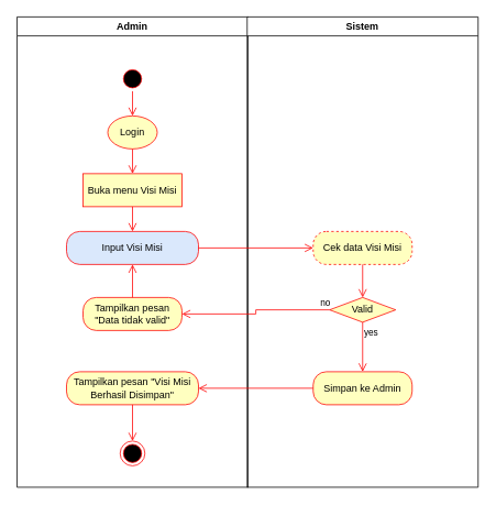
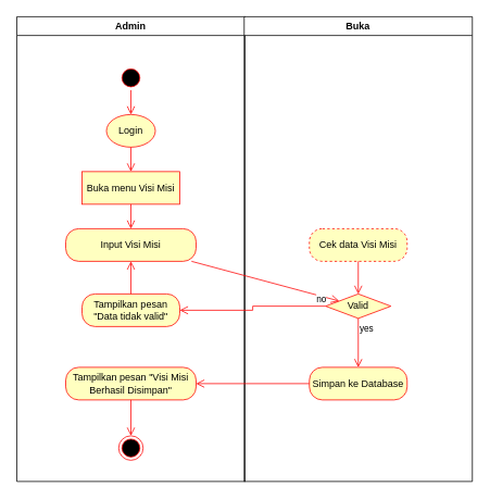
- <mxCell id="15" value="Sistem" style="swimlane;whiteSpace=wrap" parent="1" vertex="1"><mxGeometry x="299" y="20" width="280" height="570" as="geometry" /></mxCell>
+ <mxCell id="15" value="Buka" style="swimlane;whiteSpace=wrap" parent="1" vertex="1"><mxGeometry x="299" y="20" width="280" height="570" as="geometry" /></mxCell>
- <mxCell id="9" value="Input Visi Misi" style="rounded=1;whiteSpace=wrap;html=1;arcSize=40;fontColor=#000000;fillColor=#dae8fc;strokeColor=#ff0000;" parent="2" vertex="1"><mxGeometry x="60" y="260" width="160" height="40" as="geometry" /></mxCell>
+ <mxCell id="9" value="Input Visi Misi" style="rounded=1;whiteSpace=wrap;html=1;arcSize=40;fontColor=#000000;fillColor=#ffffc0;strokeColor=#ff0000;" parent="2" vertex="1"><mxGeometry x="60" y="260" width="160" height="40" as="geometry" /></mxCell>
- <mxCell id="21" value="" style="html=1;verticalAlign=bottom;endArrow=open;endSize=8;strokeColor=#ff0000;rounded=0;entryX=0;entryY=0.5;entryDx=0;entryDy=0;" parent="1" source="9" target="16" edge="1"><mxGeometry relative="1" as="geometry"><mxPoint x="156" y="480" as="targetPoint" /></mxGeometry></mxCell>
+ <mxCell id="21" value="" style="html=1;verticalAlign=bottom;endArrow=open;endSize=8;strokeColor=#ff0000;rounded=0;" parent="1" source="9" target="18" edge="1"><mxGeometry relative="1" as="geometry"><mxPoint x="156" y="480" as="targetPoint" /></mxGeometry></mxCell>
- <mxCell id="20" value="Simpan ke Admin" style="rounded=1;whiteSpace=wrap;html=1;arcSize=40;fontColor=#000000;fillColor=#ffffc0;strokeColor=#ff0000;" parent="15" vertex="1"><mxGeometry x="80" y="430" width="120" height="40" as="geometry" /></mxCell>
+ <mxCell id="20" value="Simpan ke Database" style="rounded=1;whiteSpace=wrap;html=1;arcSize=40;fontColor=#000000;fillColor=#ffffc0;strokeColor=#ff0000;" parent="15" vertex="1"><mxGeometry x="80" y="430" width="120" height="40" as="geometry" /></mxCell>
